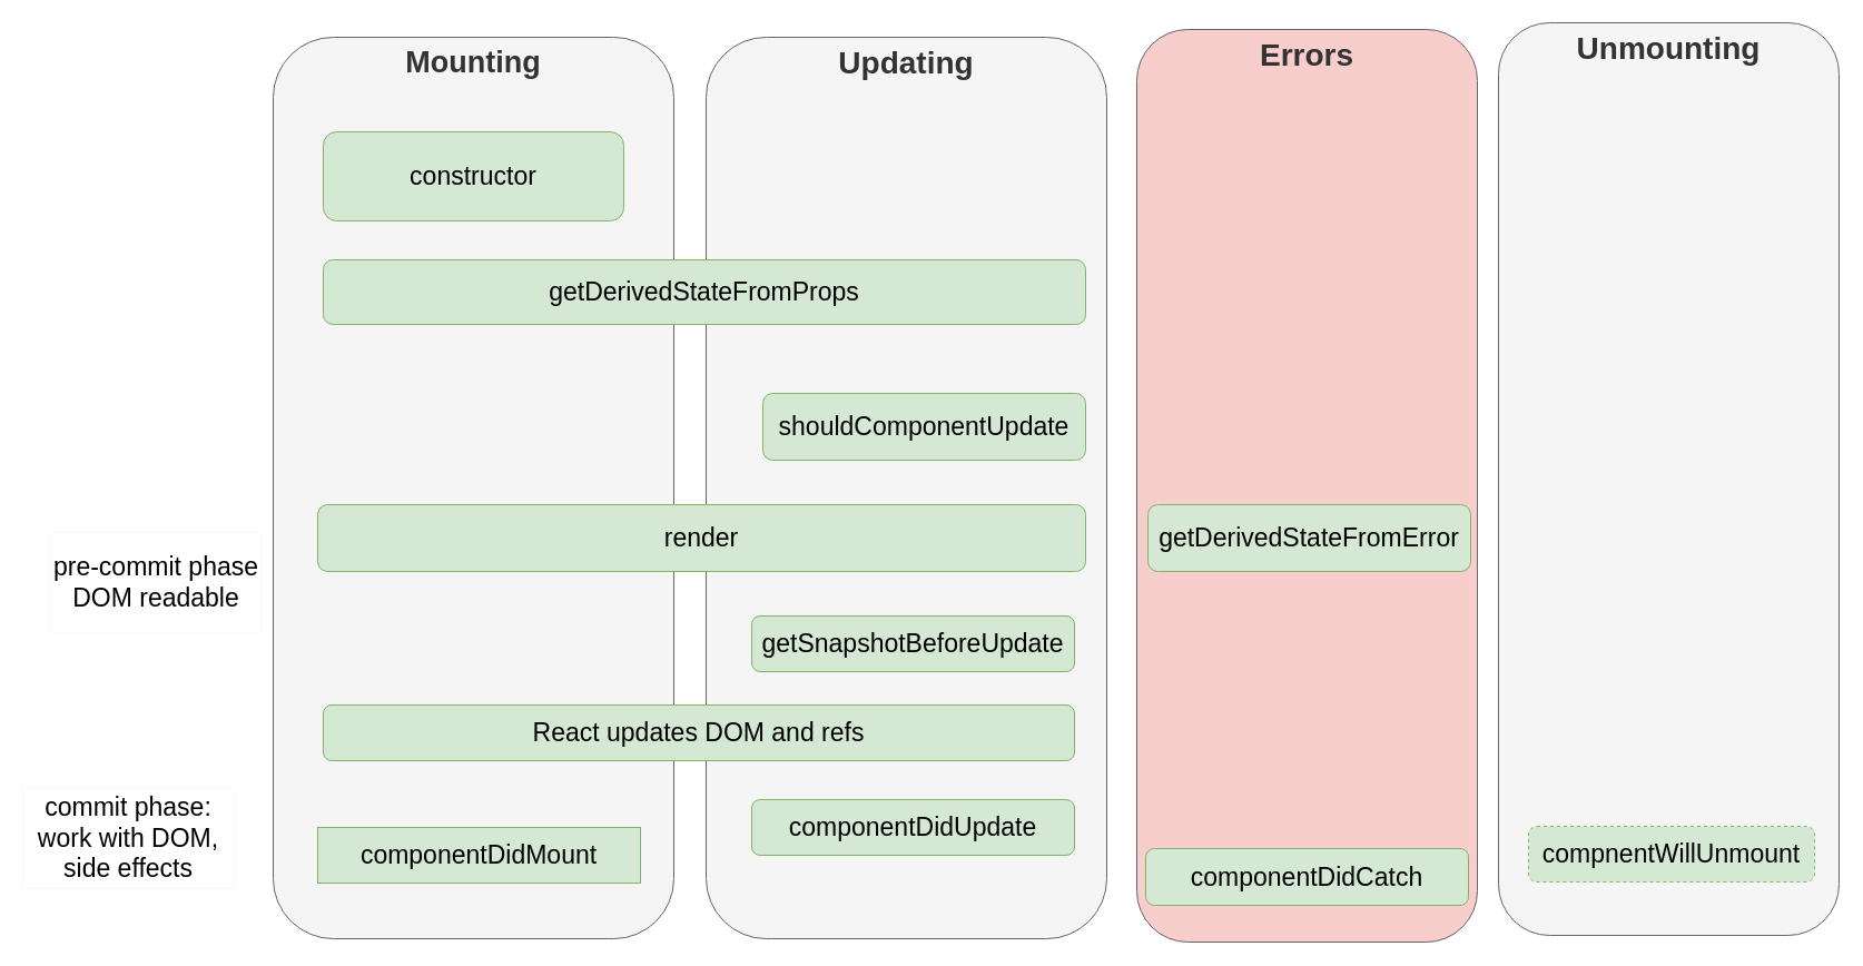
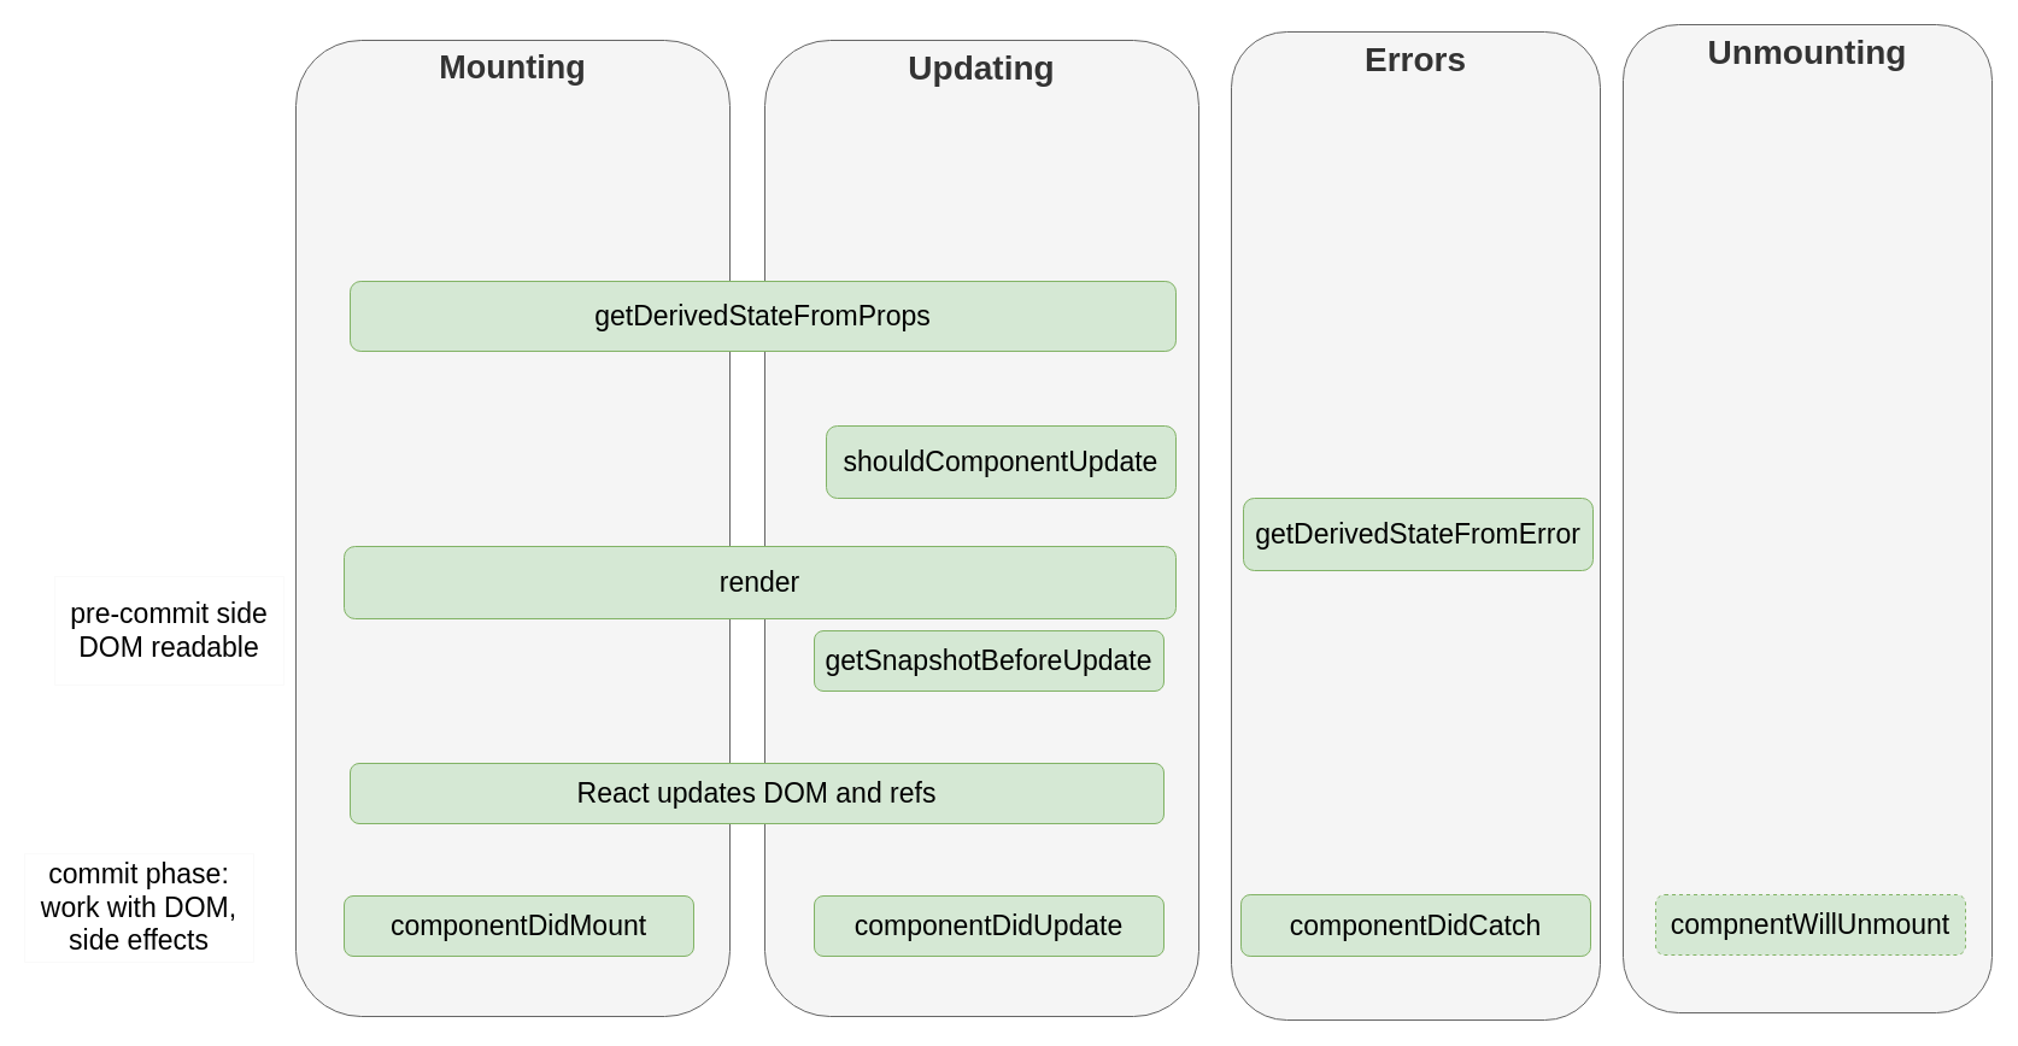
- <mxCell id="7" value="constructor" style="rounded=1;whiteSpace=wrap;html=1;labelBackgroundColor=none;fontSize=23;fillColor=#d5e8d4;strokeColor=#82b366;" parent="1" vertex="1"><mxGeometry x="290" y="118" width="270" height="80" as="geometry" /></mxCell>
- <mxCell id="16" value="Errors" style="rounded=1;whiteSpace=wrap;html=1;labelBackgroundColor=none;fillColor=#f8cecc;fontColor=#333333;strokeColor=#666666;fontSize=28;fontStyle=1;verticalAlign=top;" parent="1" vertex="1"><mxGeometry x="1021" y="26" width="306" height="820" as="geometry" /></mxCell>
+ <mxCell id="16" value="Errors" style="rounded=1;whiteSpace=wrap;html=1;labelBackgroundColor=none;fillColor=#f5f5f5;fontColor=#333333;strokeColor=#666666;fontSize=28;fontStyle=1;verticalAlign=top;" parent="1" vertex="1"><mxGeometry x="1021" y="26" width="306" height="820" as="geometry" /></mxCell>
- <mxCell id="17" value="getDerivedStateFromError" style="rounded=1;whiteSpace=wrap;html=1;labelBackgroundColor=none;fontSize=23;fillColor=#d5e8d4;strokeColor=#82b366;" parent="1" vertex="1"><mxGeometry x="1031" y="453" width="290" height="60" as="geometry" /></mxCell>
+ <mxCell id="17" value="getDerivedStateFromError" style="rounded=1;whiteSpace=wrap;html=1;labelBackgroundColor=none;fontSize=23;fillColor=#d5e8d4;strokeColor=#82b366;" parent="1" vertex="1"><mxGeometry x="1031" y="413" width="290" height="60" as="geometry" /></mxCell>
- <mxCell id="5" value="&lt;div&gt;pre-commit phase&lt;/div&gt;&lt;div&gt;DOM readable&lt;br&gt;&lt;/div&gt;" style="rounded=0;whiteSpace=wrap;html=1;fontSize=23;strokeColor=#FAFAFA;" parent="1" vertex="1"><mxGeometry x="45" y="478" width="190" height="90" as="geometry" /></mxCell>
+ <mxCell id="5" value="&lt;div&gt;pre-commit side&lt;/div&gt;&lt;div&gt;DOM readable&lt;br&gt;&lt;/div&gt;" style="rounded=0;whiteSpace=wrap;html=1;fontSize=23;strokeColor=#FAFAFA;" parent="1" vertex="1"><mxGeometry x="45" y="478" width="190" height="90" as="geometry" /></mxCell>
- <mxCell id="11" value="getSnapshotBeforeUpdate" style="rounded=1;whiteSpace=wrap;html=1;labelBackgroundColor=none;fontSize=23;fillColor=#d5e8d4;strokeColor=#82b366;" parent="1" vertex="1"><mxGeometry x="675" y="553" width="290" height="50" as="geometry" /></mxCell>
+ <mxCell id="11" value="getSnapshotBeforeUpdate" style="rounded=1;whiteSpace=wrap;html=1;labelBackgroundColor=none;fontSize=23;fillColor=#d5e8d4;strokeColor=#82b366;" parent="1" vertex="1"><mxGeometry x="675" y="523" width="290" height="50" as="geometry" /></mxCell>
- <mxCell id="14" value="componentDidUpdate" style="rounded=1;whiteSpace=wrap;html=1;labelBackgroundColor=none;fontSize=23;fillColor=#d5e8d4;strokeColor=#82b366;" parent="1" vertex="1"><mxGeometry x="675" y="718" width="290" height="50" as="geometry" /></mxCell>
+ <mxCell id="14" value="componentDidUpdate" style="rounded=1;whiteSpace=wrap;html=1;labelBackgroundColor=none;fontSize=23;fillColor=#d5e8d4;strokeColor=#82b366;" parent="1" vertex="1"><mxGeometry x="675" y="743" width="290" height="50" as="geometry" /></mxCell>
- <mxCell id="13" value="componentDidMount" style="whiteSpace=wrap;html=1;labelBackgroundColor=none;fontSize=23;fillColor=#d5e8d4;strokeColor=#82b366;rounded=0;" parent="1" vertex="1"><mxGeometry x="285" y="743" width="290" height="50" as="geometry" /></mxCell>
+ <mxCell id="13" value="componentDidMount" style="rounded=1;whiteSpace=wrap;html=1;labelBackgroundColor=none;fontSize=23;fillColor=#d5e8d4;strokeColor=#82b366;" parent="1" vertex="1"><mxGeometry x="285" y="743" width="290" height="50" as="geometry" /></mxCell>
- <mxCell id="18" value="componentDidCatch" style="rounded=1;whiteSpace=wrap;html=1;labelBackgroundColor=none;fontSize=23;fillColor=#d5e8d4;strokeColor=#82b366;" parent="1" vertex="1"><mxGeometry x="1029" y="762" width="290" height="51" as="geometry" /></mxCell>
+ <mxCell id="18" value="componentDidCatch" style="rounded=1;whiteSpace=wrap;html=1;labelBackgroundColor=none;fontSize=23;fillColor=#d5e8d4;strokeColor=#82b366;" parent="1" vertex="1"><mxGeometry x="1029" y="742" width="290" height="51" as="geometry" /></mxCell>
